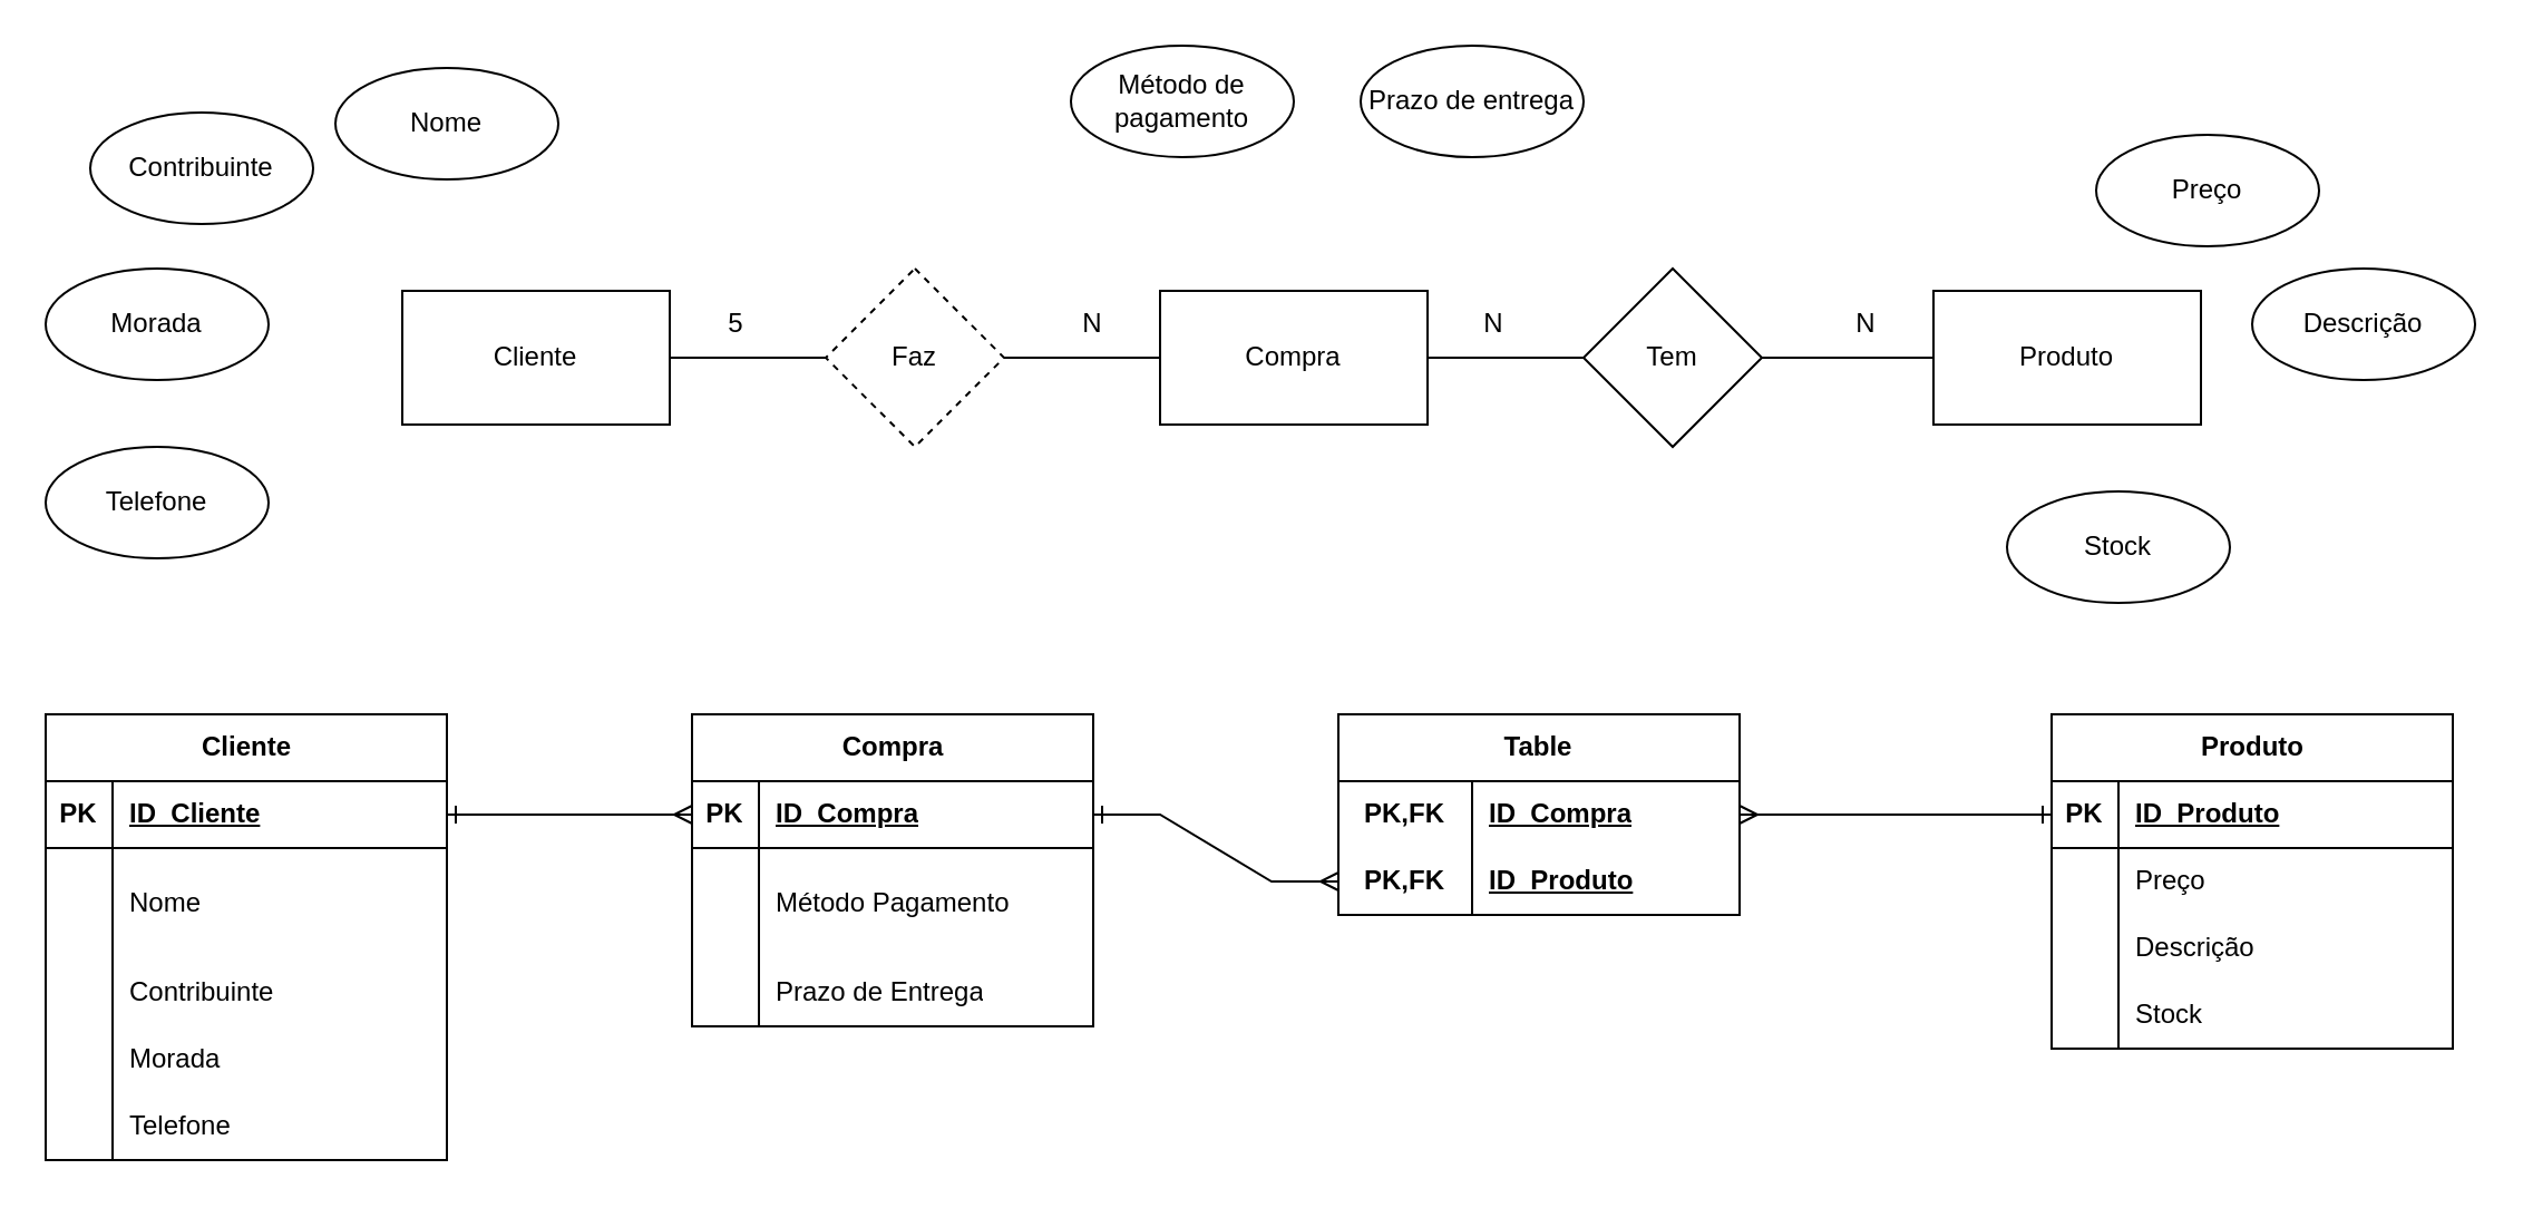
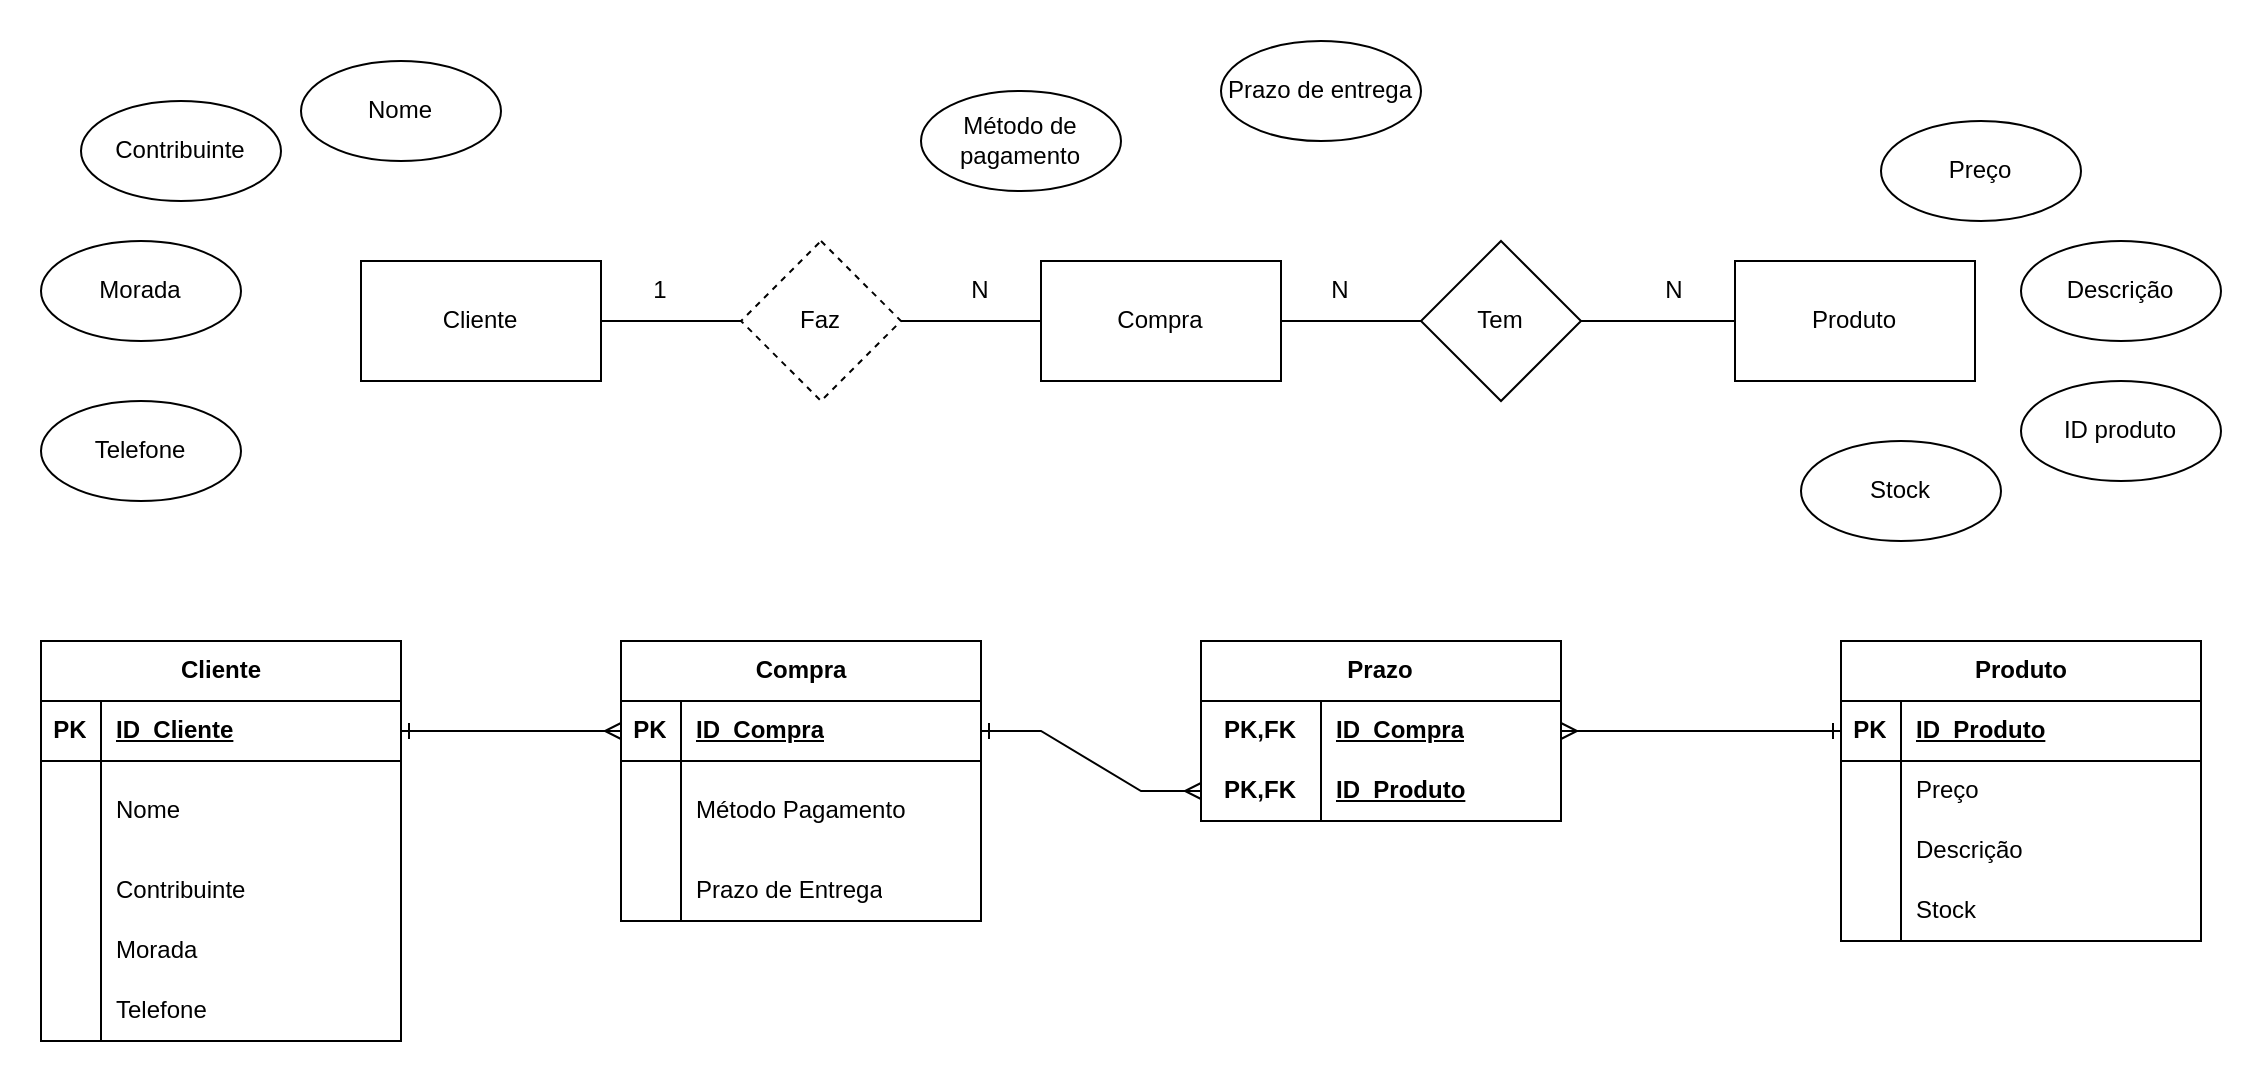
- <mxCell id="6" value="Método de pagamento" style="ellipse;whiteSpace=wrap;html=1;" parent="1" vertex="1"><mxGeometry x="480" y="20" width="100" height="50" as="geometry" /></mxCell>
+ <mxCell id="6" value="Método de pagamento" style="ellipse;whiteSpace=wrap;html=1;" parent="1" vertex="1"><mxGeometry x="460" y="45" width="100" height="50" as="geometry" /></mxCell>
- <mxCell id="22" value="5" style="text;html=1;strokeColor=none;fillColor=none;align=center;verticalAlign=middle;whiteSpace=wrap;rounded=0;" parent="1" vertex="1"><mxGeometry x="300" y="130" width="60" height="30" as="geometry" /></mxCell>
+ <mxCell id="22" value="1" style="text;html=1;strokeColor=none;fillColor=none;align=center;verticalAlign=middle;whiteSpace=wrap;rounded=0;" parent="1" vertex="1"><mxGeometry x="300" y="130" width="60" height="30" as="geometry" /></mxCell>
+ <mxCell id="12" value="ID produto" style="ellipse;whiteSpace=wrap;html=1;" parent="1" vertex="1"><mxGeometry x="1010" y="190" width="100" height="50" as="geometry" /></mxCell>
- <mxCell id="65" value="Table" style="shape=table;startSize=30;container=1;collapsible=1;childLayout=tableLayout;fixedRows=1;rowLines=0;fontStyle=1;align=center;resizeLast=1;html=1;whiteSpace=wrap;" vertex="1" parent="1"><mxGeometry x="600" y="320" width="180" height="90" as="geometry" /></mxCell>
+ <mxCell id="65" value="Prazo" style="shape=table;startSize=30;container=1;collapsible=1;childLayout=tableLayout;fixedRows=1;rowLines=0;fontStyle=1;align=center;resizeLast=1;html=1;whiteSpace=wrap;" vertex="1" parent="1"><mxGeometry x="600" y="320" width="180" height="90" as="geometry" /></mxCell>
